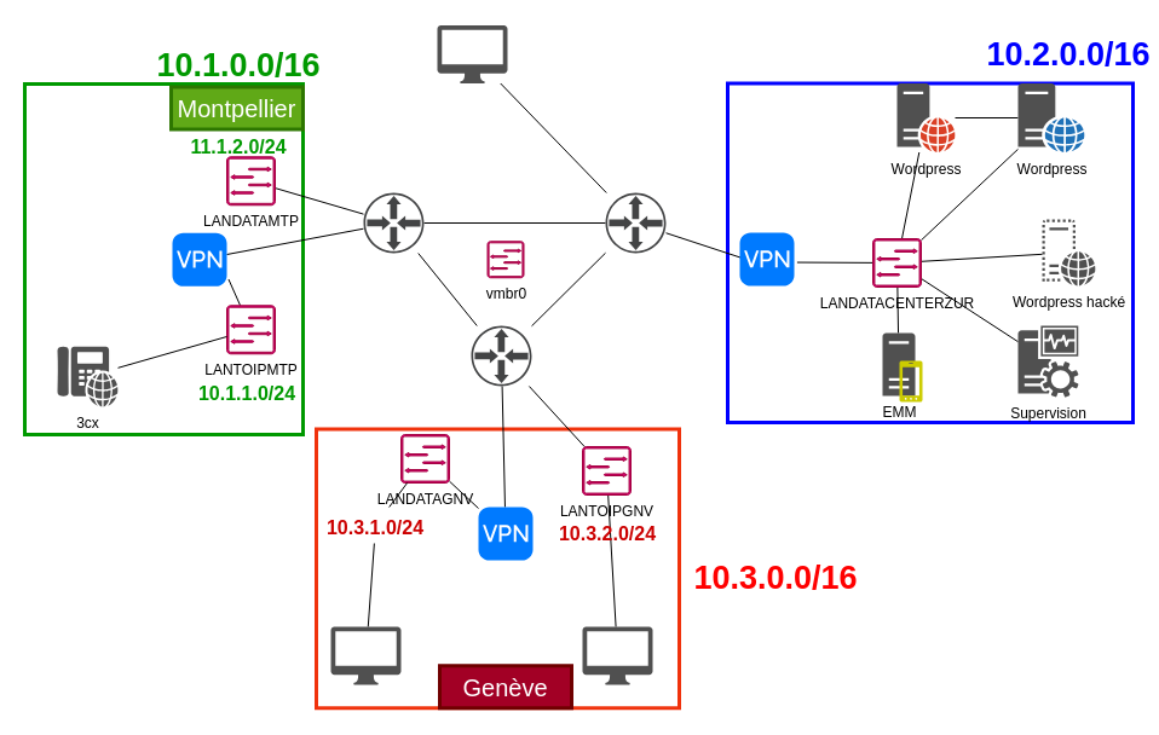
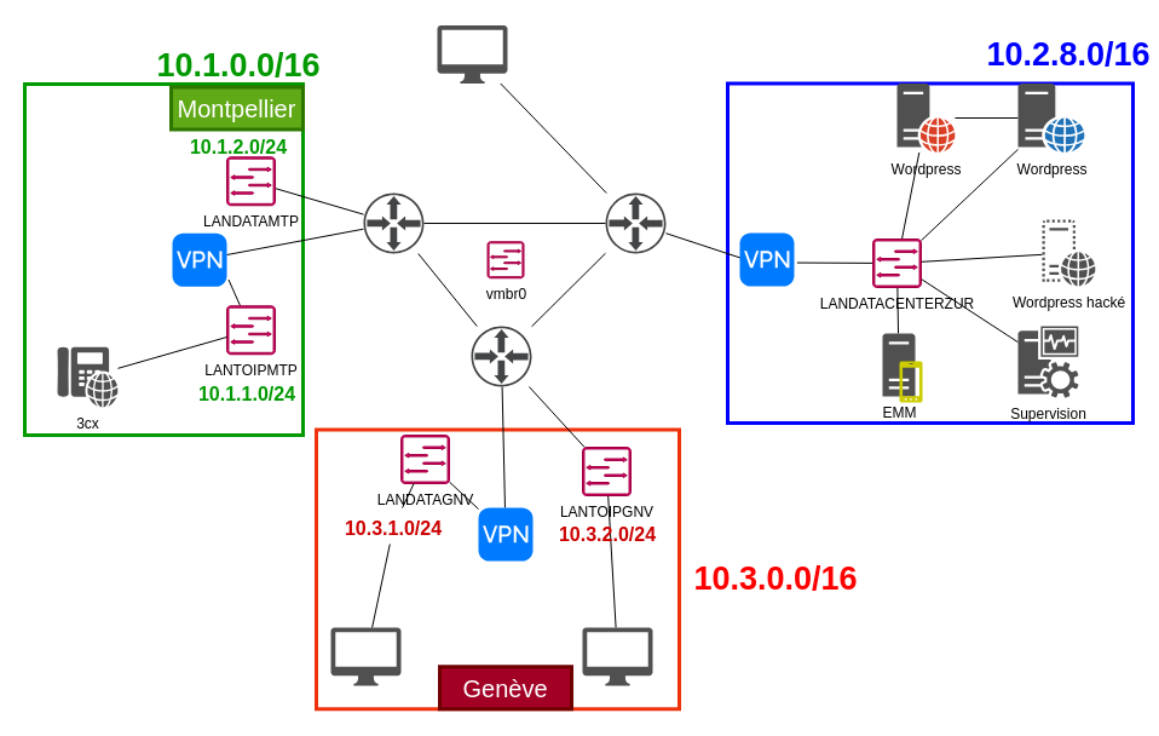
- <mxCell id="51" value="10.2.0.0/16" style="text;html=1;strokeColor=none;fillColor=none;align=center;verticalAlign=middle;whiteSpace=wrap;rounded=0;strokeWidth=3;fontSize=27;fontColor=#0000FF;fontStyle=1" vertex="1" parent="1"><mxGeometry x="853" y="29.5" width="60" height="30" as="geometry" /></mxCell>
+ <mxCell id="51" value="10.2.8.0/16" style="text;html=1;strokeColor=none;fillColor=none;align=center;verticalAlign=middle;whiteSpace=wrap;rounded=0;strokeWidth=3;fontSize=27;fontColor=#0000FF;fontStyle=1" vertex="1" parent="1"><mxGeometry x="853" y="29.5" width="60" height="30" as="geometry" /></mxCell>
- <mxCell id="54" value="&lt;font style=&quot;font-size: 16px;&quot;&gt;11.1.2.0/24&lt;/font&gt;" style="text;html=1;strokeColor=none;fillColor=none;align=center;verticalAlign=middle;whiteSpace=wrap;rounded=0;strokeWidth=3;fontSize=20;fontColor=#009900;fontStyle=1" vertex="1" parent="1"><mxGeometry x="167" y="103.5" width="60" height="30" as="geometry" /></mxCell>
+ <mxCell id="54" value="&lt;font style=&quot;font-size: 16px;&quot;&gt;10.1.2.0/24&lt;/font&gt;" style="text;html=1;strokeColor=none;fillColor=none;align=center;verticalAlign=middle;whiteSpace=wrap;rounded=0;strokeWidth=3;fontSize=20;fontColor=#009900;fontStyle=1" vertex="1" parent="1"><mxGeometry x="167" y="103.5" width="60" height="30" as="geometry" /></mxCell>
- <mxCell id="57" value="&lt;font style=&quot;font-size: 16px;&quot;&gt;10.3.1.0/24&lt;/font&gt;" style="text;html=1;strokeColor=none;fillColor=none;align=center;verticalAlign=middle;whiteSpace=wrap;rounded=0;strokeWidth=3;fontSize=20;fontColor=#CC0000;fontStyle=1" vertex="1" parent="1"><mxGeometry x="280" y="419" width="60" height="30" as="geometry" /></mxCell>
+ <mxCell id="57" value="&lt;font style=&quot;font-size: 16px;&quot;&gt;10.3.1.0/24&lt;/font&gt;" style="text;html=1;strokeColor=none;fillColor=none;align=center;verticalAlign=middle;whiteSpace=wrap;rounded=0;strokeWidth=3;fontSize=20;fontColor=#CC0000;fontStyle=1" vertex="1" parent="1"><mxGeometry x="295" y="419" width="60" height="30" as="geometry" /></mxCell>
